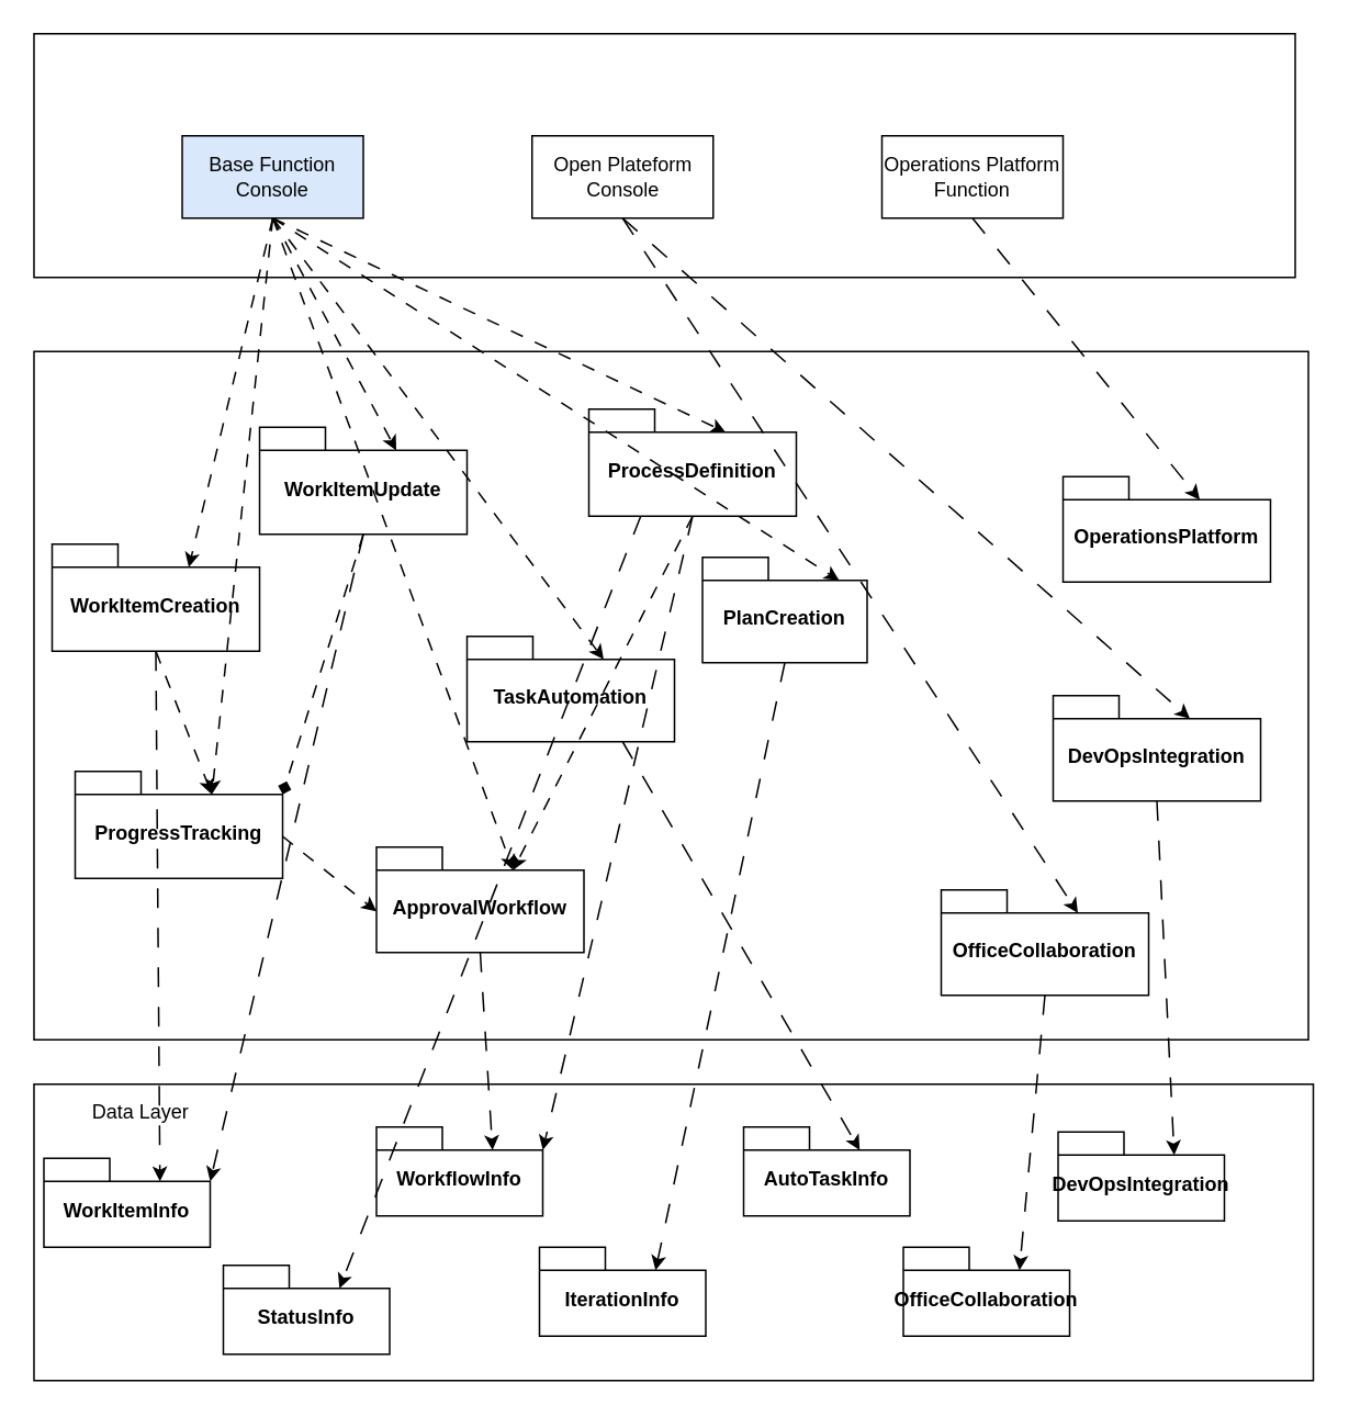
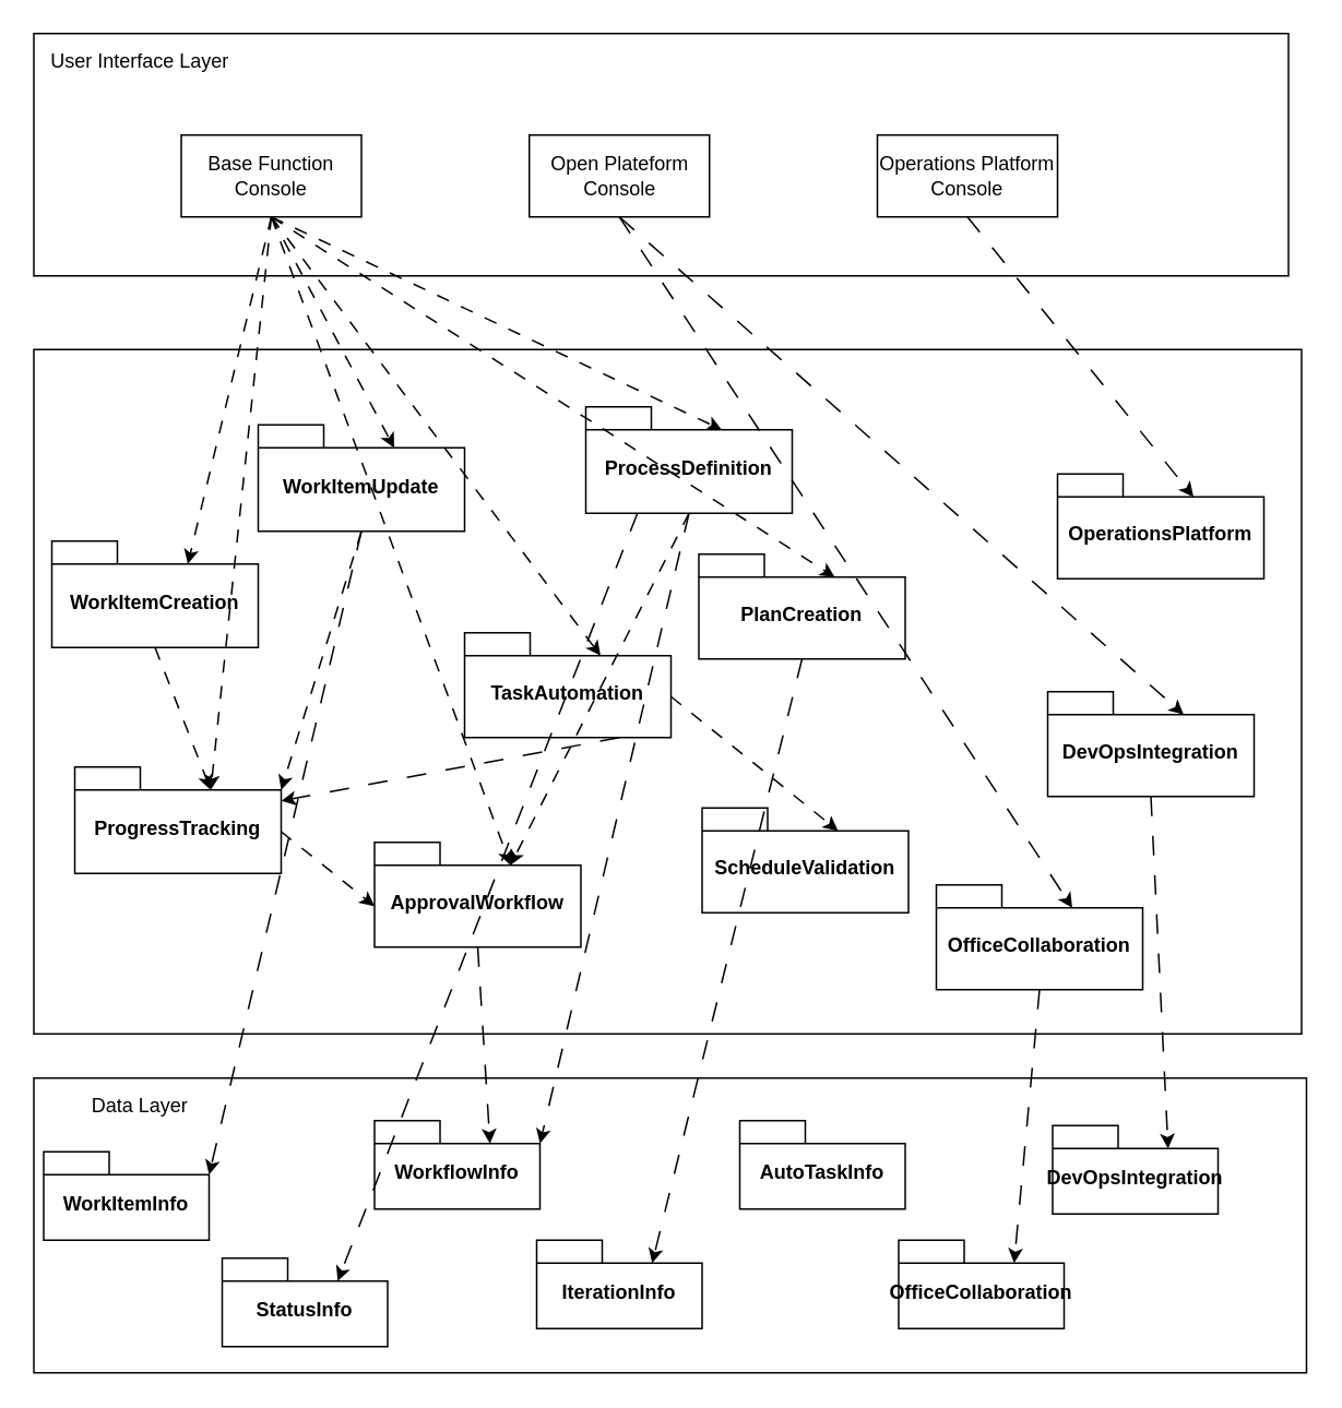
+ <mxCell id="5" value="User Interface Layer" style="text;html=1;align=center;verticalAlign=middle;whiteSpace=wrap;rounded=0;" parent="1" vertex="1"><mxGeometry x="20" y="20" width="130" height="33" as="geometry" /></mxCell>
- <mxCell id="8" value="Base Function Console" style="html=1;whiteSpace=wrap;fillColor=#dae8fc;" parent="1" vertex="1"><mxGeometry x="110" y="82" width="110" height="50" as="geometry" /></mxCell>
+ <mxCell id="8" value="Base Function Console" style="html=1;whiteSpace=wrap;" parent="1" vertex="1"><mxGeometry x="110" y="82" width="110" height="50" as="geometry" /></mxCell>
- <mxCell id="9" value="Operations Platform Function" style="html=1;whiteSpace=wrap;" parent="1" vertex="1"><mxGeometry x="535" y="82" width="110" height="50" as="geometry" /></mxCell>
+ <mxCell id="9" value="Operations Platform Console" style="html=1;whiteSpace=wrap;" parent="1" vertex="1"><mxGeometry x="535" y="82" width="110" height="50" as="geometry" /></mxCell>
- <mxCell id="15" value="PlanCreation" style="shape=folder;fontStyle=1;spacingTop=10;tabWidth=40;tabHeight=14;tabPosition=left;html=1;whiteSpace=wrap;" parent="1" vertex="1"><mxGeometry x="426" y="338" width="100" height="64" as="geometry" /></mxCell>
+ <mxCell id="15" value="PlanCreation" style="shape=folder;fontStyle=1;spacingTop=10;tabWidth=40;tabHeight=14;tabPosition=left;html=1;whiteSpace=wrap;" parent="1" vertex="1"><mxGeometry x="426" y="338" width="126" height="64" as="geometry" /></mxCell>
- <mxCell id="43" style="rounded=0;orthogonalLoop=1;jettySize=auto;html=1;exitX=0.5;exitY=1;exitDx=0;exitDy=0;exitPerimeter=0;entryX=0;entryY=0;entryDx=70.5;entryDy=14;entryPerimeter=0;dashed=1;dashPattern=12 12;" parent="1" source="7" target="21" edge="1"><mxGeometry relative="1" as="geometry" /></mxCell>
- <mxCell id="41" style="rounded=0;orthogonalLoop=1;jettySize=auto;html=1;exitX=0.5;exitY=1;exitDx=0;exitDy=0;exitPerimeter=0;entryX=0;entryY=0;entryDx=126;entryDy=14;entryPerimeter=0;dashed=1;dashPattern=8 8;endArrow=diamond;" parent="1" source="11" target="12" edge="1"><mxGeometry relative="1" as="geometry" /></mxCell>
+ <mxCell id="41" style="rounded=0;orthogonalLoop=1;jettySize=auto;html=1;exitX=0.5;exitY=1;exitDx=0;exitDy=0;exitPerimeter=0;entryX=0;entryY=0;entryDx=126;entryDy=14;entryPerimeter=0;dashed=1;dashPattern=8 8;" parent="1" source="11" target="12" edge="1"><mxGeometry relative="1" as="geometry" /></mxCell>
+ <mxCell id="38" style="rounded=0;orthogonalLoop=1;jettySize=auto;html=1;exitX=0;exitY=0;exitDx=126;exitDy=39;exitPerimeter=0;entryX=0;entryY=0;entryDx=83;entryDy=14;entryPerimeter=0;dashed=1;dashPattern=8 8;" parent="1" source="17" target="16" edge="1"><mxGeometry relative="1" as="geometry" /></mxCell>
+ <mxCell id="16" value="ScheduleValidation" style="shape=folder;fontStyle=1;spacingTop=10;tabWidth=40;tabHeight=14;tabPosition=left;html=1;whiteSpace=wrap;" parent="1" vertex="1"><mxGeometry x="428" y="493" width="126" height="64" as="geometry" /></mxCell>
- <mxCell id="51" style="rounded=0;orthogonalLoop=1;jettySize=auto;html=1;exitX=0.75;exitY=1;exitDx=0;exitDy=0;exitPerimeter=0;entryX=0;entryY=0;entryDx=70.5;entryDy=14;entryPerimeter=0;dashed=1;dashPattern=12 12;" edge="1" parent="1" source="17" target="25"><mxGeometry relative="1" as="geometry" /></mxCell>
+ <mxCell id="51" style="rounded=0;orthogonalLoop=1;jettySize=auto;html=1;exitX=0.75;exitY=1;exitDx=0;exitDy=0;exitPerimeter=0;dashed=1;dashPattern=12 12;" edge="1" parent="1" source="17" target="12"><mxGeometry relative="1" as="geometry" /></mxCell>
